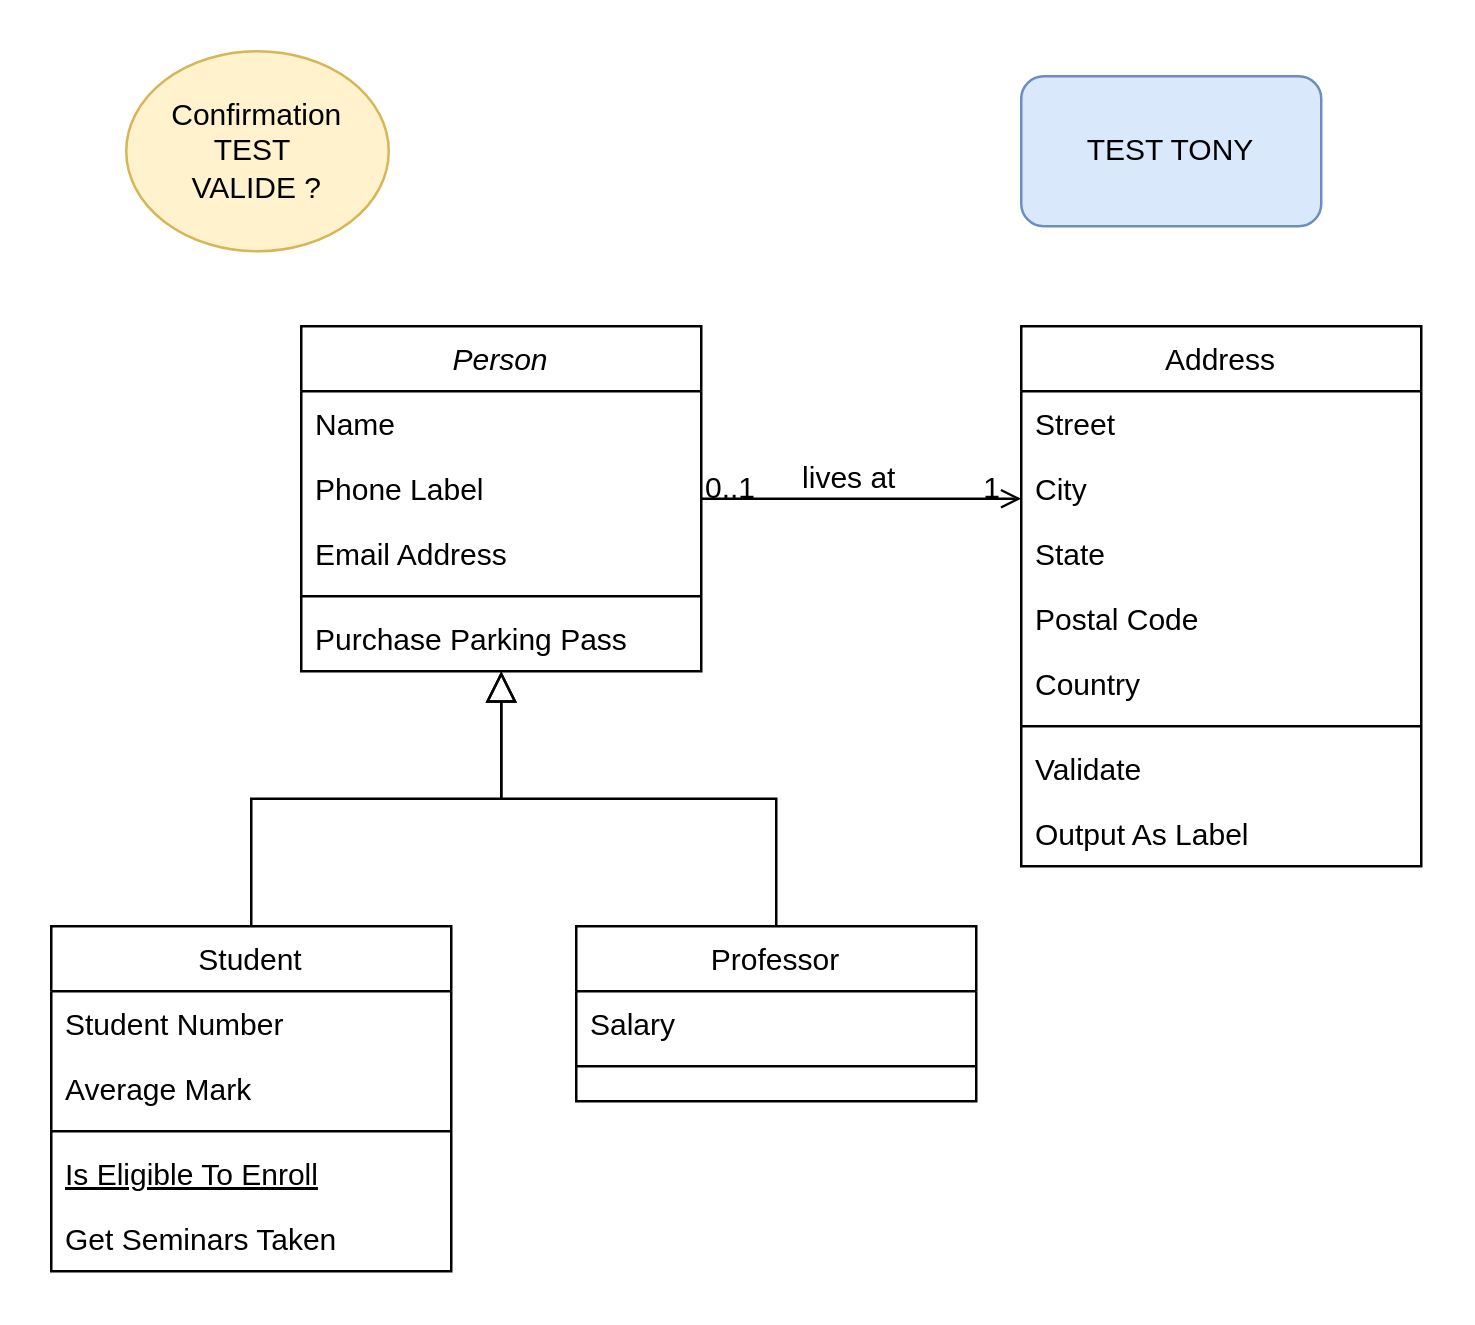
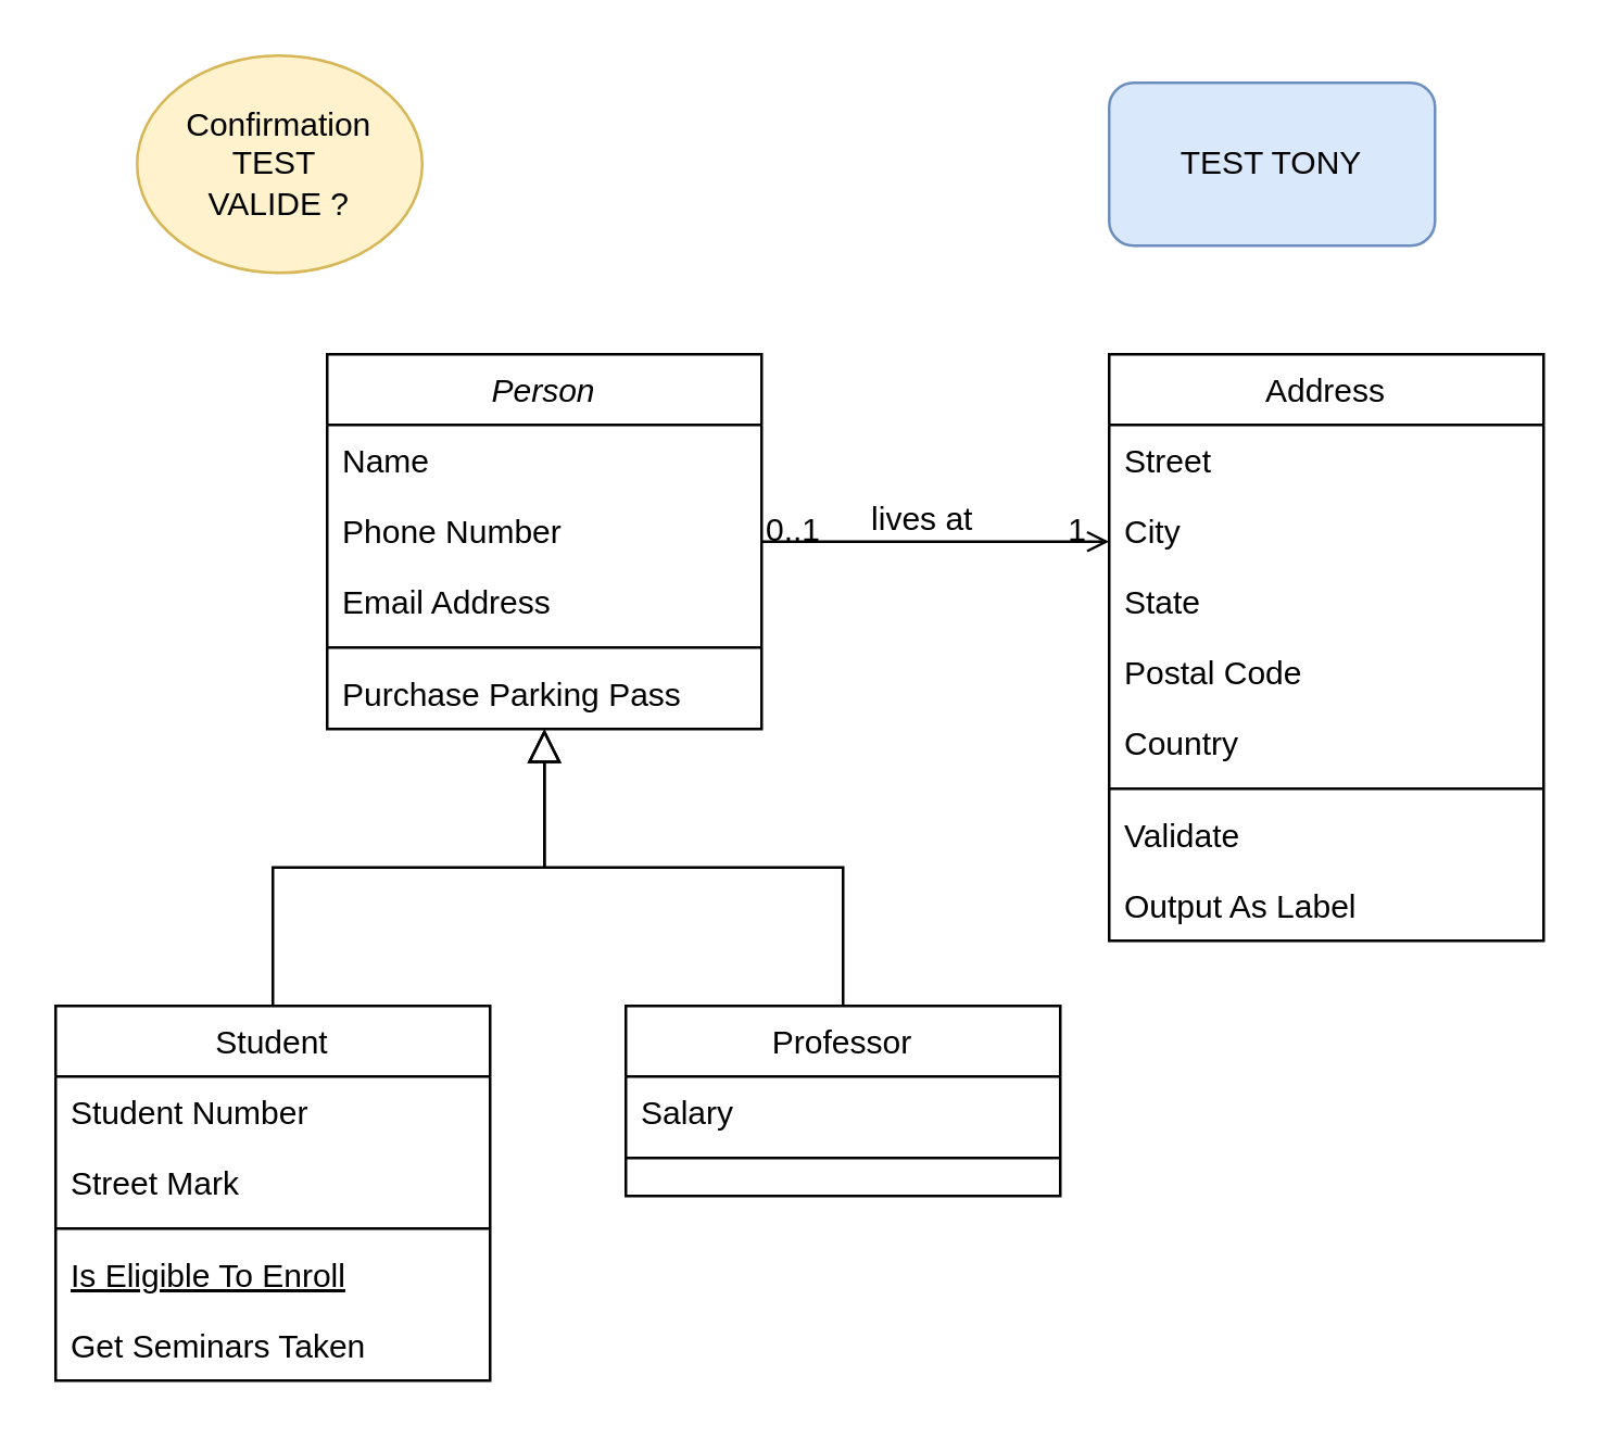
- <mxCell id="4" value="Phone Label" style="text;align=left;verticalAlign=top;spacingLeft=4;spacingRight=4;overflow=hidden;rotatable=0;points=[[0,0.5],[1,0.5]];portConstraint=eastwest;rounded=0;shadow=0;html=0;" parent="2" vertex="1"><mxGeometry y="52" width="160" height="26" as="geometry" /></mxCell>
+ <mxCell id="4" value="Phone Number" style="text;align=left;verticalAlign=top;spacingLeft=4;spacingRight=4;overflow=hidden;rotatable=0;points=[[0,0.5],[1,0.5]];portConstraint=eastwest;rounded=0;shadow=0;html=0;" parent="2" vertex="1"><mxGeometry y="52" width="160" height="26" as="geometry" /></mxCell>
- <mxCell id="10" value="Average Mark" style="text;align=left;verticalAlign=top;spacingLeft=4;spacingRight=4;overflow=hidden;rotatable=0;points=[[0,0.5],[1,0.5]];portConstraint=eastwest;rounded=0;shadow=0;html=0;" parent="8" vertex="1"><mxGeometry y="52" width="160" height="26" as="geometry" /></mxCell>
+ <mxCell id="10" value="Street Mark" style="text;align=left;verticalAlign=top;spacingLeft=4;spacingRight=4;overflow=hidden;rotatable=0;points=[[0,0.5],[1,0.5]];portConstraint=eastwest;rounded=0;shadow=0;html=0;" parent="8" vertex="1"><mxGeometry y="52" width="160" height="26" as="geometry" /></mxCell>
